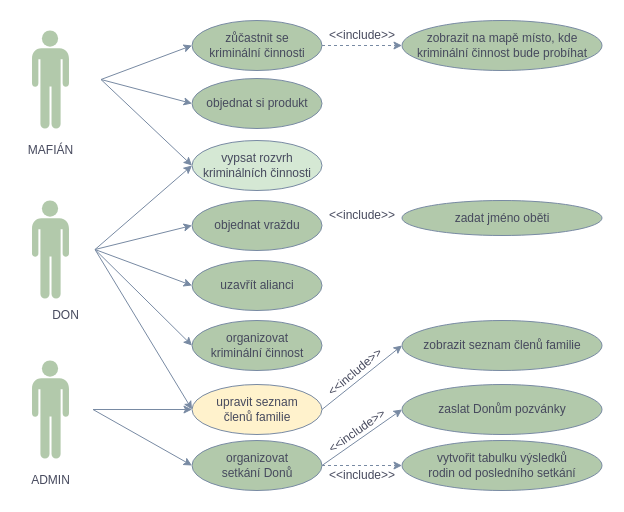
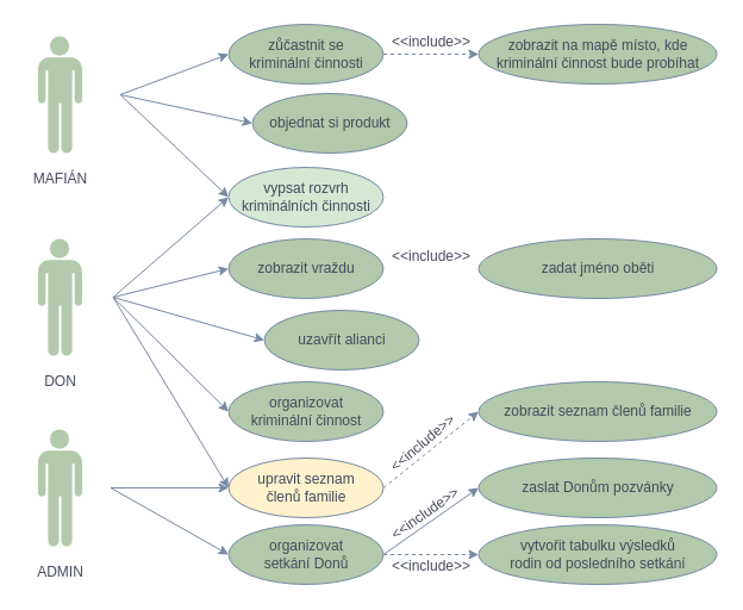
- <mxCell id="22" value="objednat si produkt" style="ellipse;whiteSpace=wrap;html=1;fillColor=#B2C9AB;strokeColor=#788AA3;fontColor=#46495D;" vertex="1" parent="1"><mxGeometry x="191.5" y="78" width="130" height="50" as="geometry" /></mxCell>
+ <mxCell id="22" value="objednat si produkt" style="ellipse;whiteSpace=wrap;html=1;fillColor=#B2C9AB;strokeColor=#788AA3;fontColor=#46495D;" vertex="1" parent="1"><mxGeometry x="211.5" y="78" width="130" height="50" as="geometry" /></mxCell>
- <mxCell id="32" value="zadat jméno oběti" style="ellipse;whiteSpace=wrap;html=1;fillColor=#B2C9AB;strokeColor=#788AA3;fontColor=#46495D;" vertex="1" parent="1"><mxGeometry x="401.5" y="200" width="200" height="35" as="geometry" /></mxCell>
+ <mxCell id="32" value="zadat jméno oběti" style="ellipse;whiteSpace=wrap;html=1;fillColor=#B2C9AB;strokeColor=#788AA3;fontColor=#46495D;" vertex="1" parent="1"><mxGeometry x="401.5" y="200" width="200" height="50" as="geometry" /></mxCell>
- <mxCell id="24" value="objednat vraždu" style="ellipse;whiteSpace=wrap;html=1;fillColor=#B2C9AB;strokeColor=#788AA3;fontColor=#46495D;" vertex="1" parent="1"><mxGeometry x="191.5" y="200" width="130" height="50" as="geometry" /></mxCell>
+ <mxCell id="24" value="zobrazit vraždu" style="ellipse;whiteSpace=wrap;html=1;fillColor=#B2C9AB;strokeColor=#788AA3;fontColor=#46495D;" vertex="1" parent="1"><mxGeometry x="191.5" y="200" width="130" height="50" as="geometry" /></mxCell>
- <mxCell id="25" value="uzavřít alianci" style="ellipse;whiteSpace=wrap;html=1;fillColor=#B2C9AB;strokeColor=#788AA3;fontColor=#46495D;" vertex="1" parent="1"><mxGeometry x="191.5" y="260" width="130" height="50" as="geometry" /></mxCell>
+ <mxCell id="25" value="uzavřít alianci" style="ellipse;whiteSpace=wrap;html=1;fillColor=#B2C9AB;strokeColor=#788AA3;fontColor=#46495D;" vertex="1" parent="1"><mxGeometry x="221.5" y="260" width="130" height="50" as="geometry" /></mxCell>
- <mxCell id="16" value="DON" style="text;html=1;align=center;verticalAlign=middle;resizable=0;points=[];autosize=1;strokeColor=none;fillColor=none;fontColor=#46495D;" vertex="1" parent="1"><mxGeometry x="45" y="305" width="40" height="20" as="geometry" /></mxCell>
+ <mxCell id="16" value="DON" style="text;html=1;align=center;verticalAlign=middle;resizable=0;points=[];autosize=1;strokeColor=none;fillColor=none;fontColor=#46495D;" vertex="1" parent="1"><mxGeometry x="30" y="310" width="40" height="20" as="geometry" /></mxCell>
- <mxCell id="27" style="rounded=0;orthogonalLoop=1;jettySize=auto;html=1;exitX=1;exitY=0.5;exitDx=0;exitDy=0;entryX=0;entryY=0.5;entryDx=0;entryDy=0;dashed=0;strokeColor=#788AA3;fontColor=#46495D;" edge="1" parent="1" source="29" target="34"><mxGeometry relative="1" as="geometry" /></mxCell>
+ <mxCell id="27" style="rounded=0;orthogonalLoop=1;jettySize=auto;html=1;exitX=1;exitY=0.5;exitDx=0;exitDy=0;entryX=0;entryY=0.5;entryDx=0;entryDy=0;dashed=1;strokeColor=#788AA3;fontColor=#46495D;" edge="1" parent="1" source="29" target="34"><mxGeometry relative="1" as="geometry" /></mxCell>
